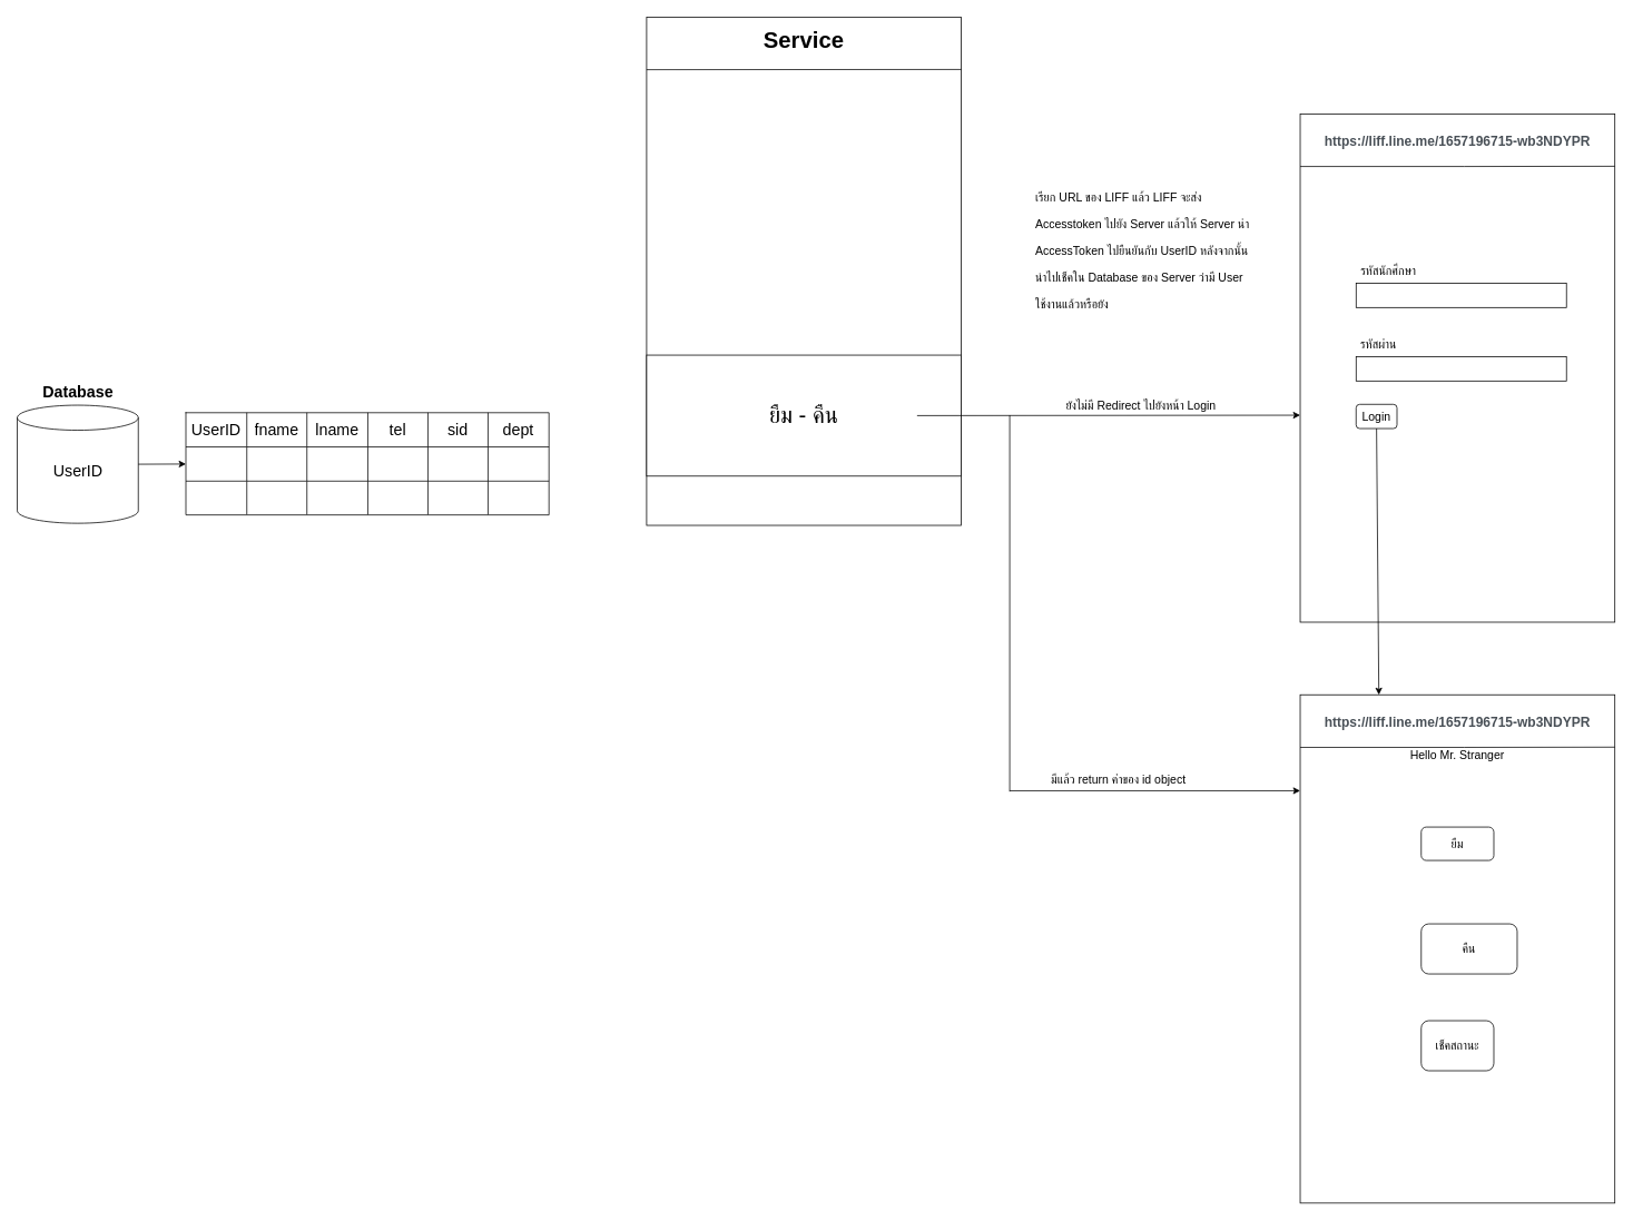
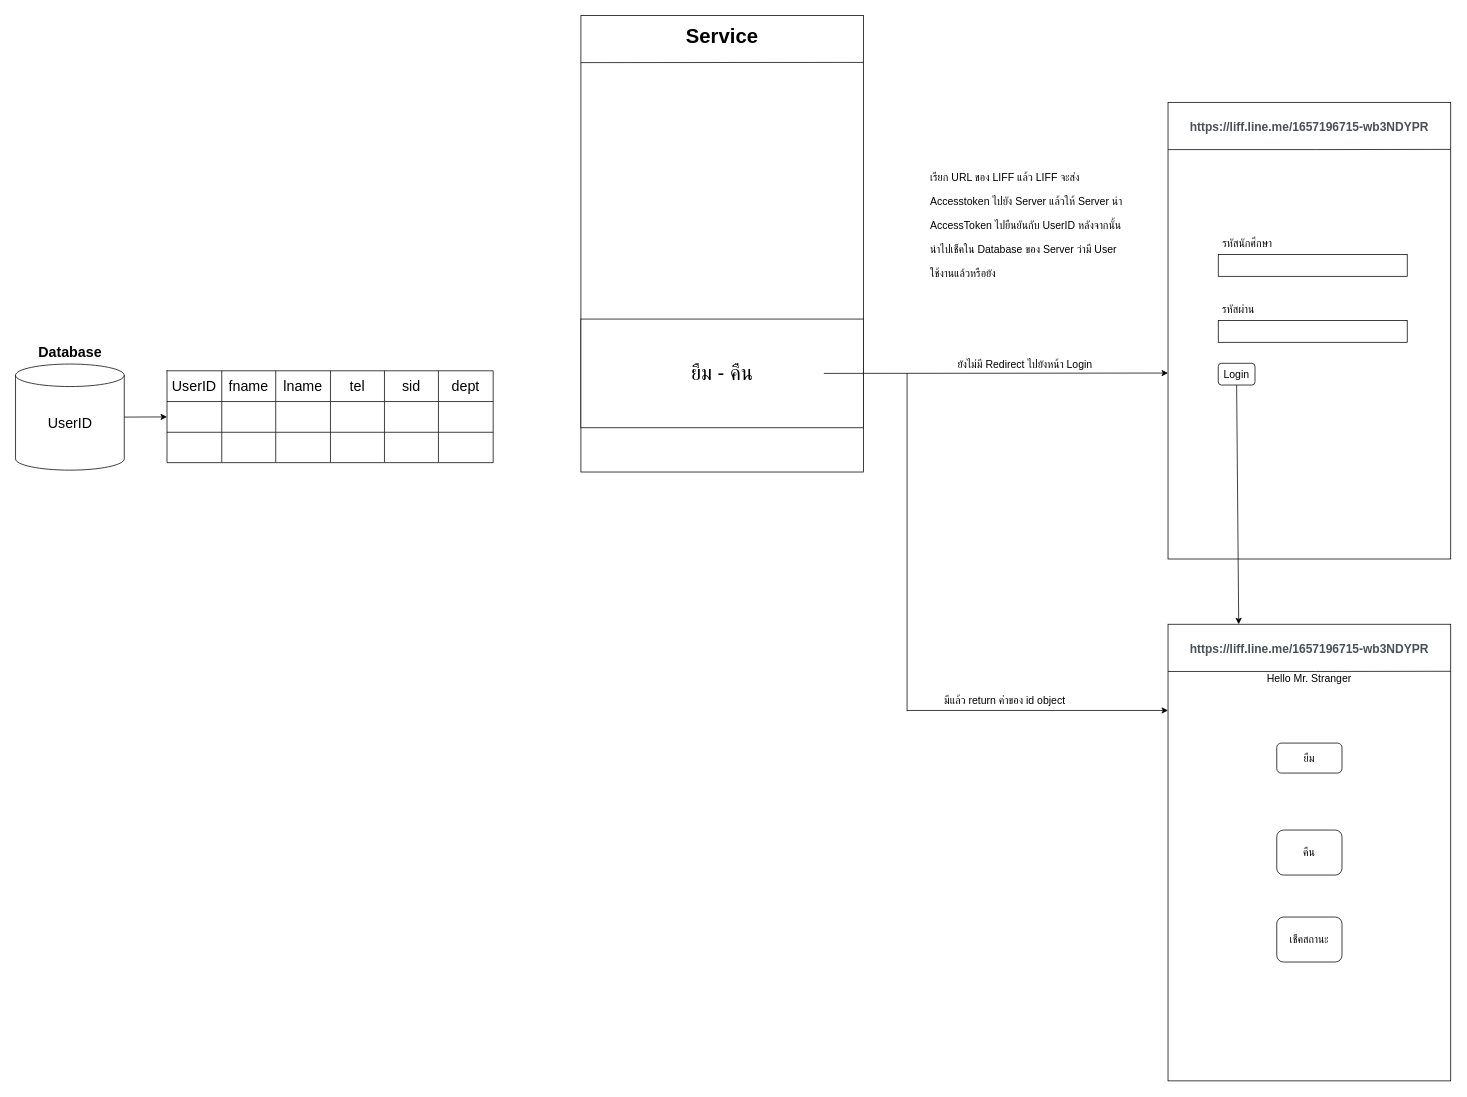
- <mxCell id="28" value="คืน" style="rounded=1;whiteSpace=wrap;html=1;fontSize=14;" parent="22" vertex="1"><mxGeometry x="145" y="274.5" width="115" height="60" as="geometry" /></mxCell>
+ <mxCell id="28" value="คืน" style="rounded=1;whiteSpace=wrap;html=1;fontSize=14;" parent="22" vertex="1"><mxGeometry x="145" y="274.5" width="87" height="60" as="geometry" /></mxCell>
